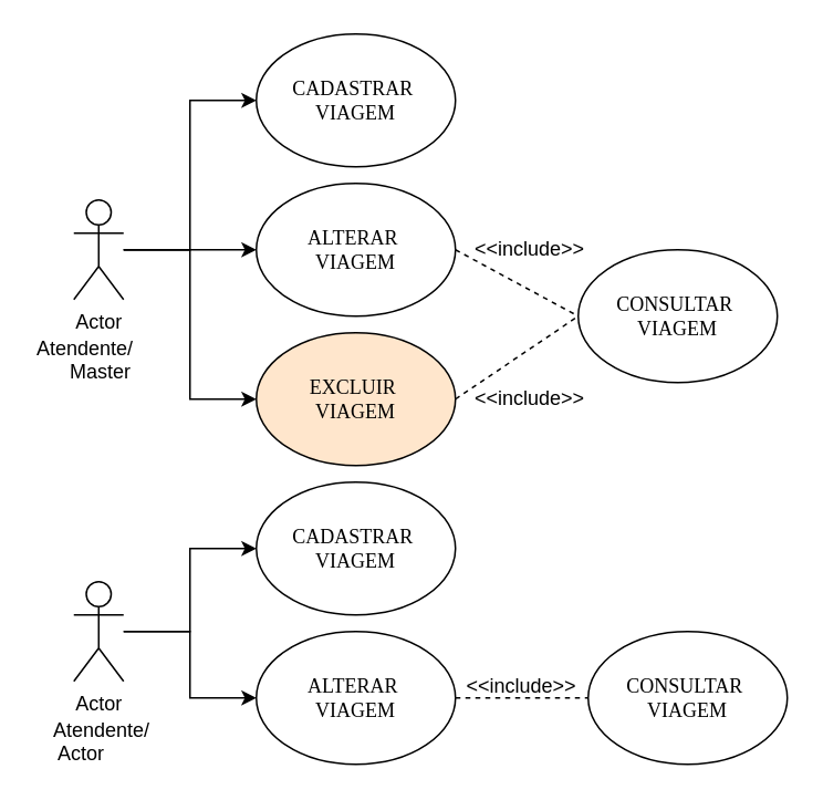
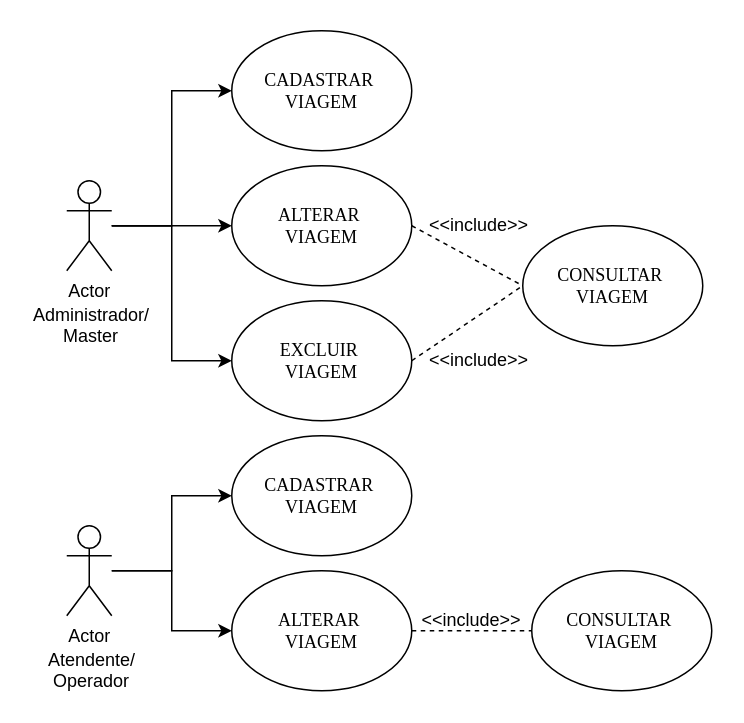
- <mxCell id="14" value="Atendente/&lt;br&gt;&amp;nbsp; &amp;nbsp; &amp;nbsp; Master" style="text;html=1;resizable=0;points=[];autosize=1;align=left;verticalAlign=top;spacingTop=-4;" vertex="1" parent="1"><mxGeometry x="20" y="200" width="90" height="30" as="geometry" /></mxCell>
+ <mxCell id="14" value="Administrador/&lt;br&gt;&amp;nbsp; &amp;nbsp; &amp;nbsp; Master" style="text;html=1;resizable=0;points=[];autosize=1;align=left;verticalAlign=top;spacingTop=-4;" vertex="1" parent="1"><mxGeometry x="20" y="200" width="90" height="30" as="geometry" /></mxCell>
- <mxCell id="8" value="&lt;font face=&quot;Times New Roman&quot;&gt;EXCLUIR&amp;nbsp;&lt;br&gt;&lt;/font&gt;&lt;span style=&quot;font-family: &amp;#34;times new roman&amp;#34;&quot;&gt;VIAGEM&lt;/span&gt;&lt;font face=&quot;Times New Roman&quot;&gt;&lt;br&gt;&lt;/font&gt;" style="ellipse;whiteSpace=wrap;html=1;fillColor=#ffe6cc;" vertex="1" parent="1"><mxGeometry x="154" y="200" width="120" height="80" as="geometry" /></mxCell>
+ <mxCell id="8" value="&lt;font face=&quot;Times New Roman&quot;&gt;EXCLUIR&amp;nbsp;&lt;br&gt;&lt;/font&gt;&lt;span style=&quot;font-family: &amp;#34;times new roman&amp;#34;&quot;&gt;VIAGEM&lt;/span&gt;&lt;font face=&quot;Times New Roman&quot;&gt;&lt;br&gt;&lt;/font&gt;" style="ellipse;whiteSpace=wrap;html=1;" vertex="1" parent="1"><mxGeometry x="154" y="200" width="120" height="80" as="geometry" /></mxCell>
- <mxCell id="23" value="&amp;nbsp; &amp;nbsp;Atendente/&lt;br&gt;&amp;nbsp; &amp;nbsp; Actor" style="text;html=1;resizable=0;points=[];autosize=1;align=left;verticalAlign=top;spacingTop=-4;" vertex="1" parent="1"><mxGeometry x="20" y="430" width="80" height="30" as="geometry" /></mxCell>
+ <mxCell id="23" value="&amp;nbsp; &amp;nbsp;Atendente/&lt;br&gt;&amp;nbsp; &amp;nbsp; Operador" style="text;html=1;resizable=0;points=[];autosize=1;align=left;verticalAlign=top;spacingTop=-4;" vertex="1" parent="1"><mxGeometry x="20" y="430" width="80" height="30" as="geometry" /></mxCell>
